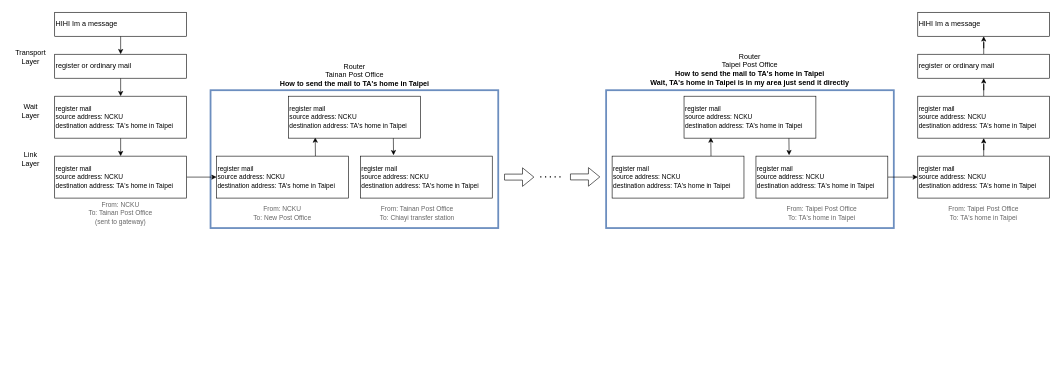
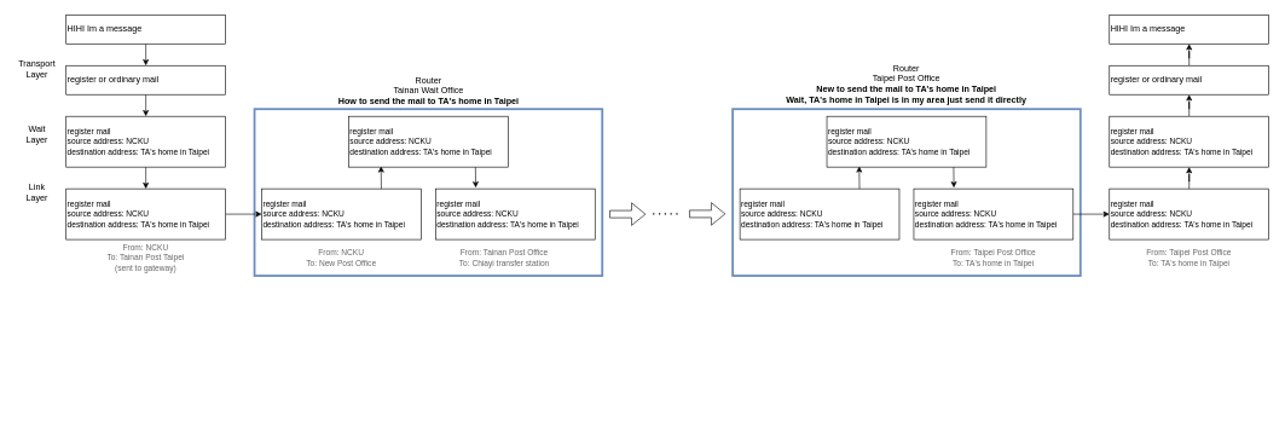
- <mxCell id="31" value="&lt;span style=&quot;color: rgb(0 , 0 , 0) ; font-size: 12px&quot;&gt;Router&lt;/span&gt;&lt;br style=&quot;color: rgb(0 , 0 , 0) ; font-size: 12px&quot;&gt;&lt;span style=&quot;color: rgb(0 , 0 , 0) ; font-size: 12px&quot;&gt;Taipei Post Office&lt;/span&gt;&lt;br style=&quot;color: rgb(0 , 0 , 0) ; font-size: 12px&quot;&gt;&lt;b style=&quot;color: rgb(0 , 0 , 0) ; font-size: 12px&quot;&gt;How to send the mail to TA's home in Taipei&lt;br&gt;&lt;/b&gt;&lt;font color=&quot;#000000&quot; style=&quot;font-size: 12px&quot;&gt;&lt;b&gt;Wait, TA's home in Taipei is in my area just send it directly&lt;/b&gt;&lt;br&gt;&lt;/font&gt;" style="text;html=1;strokeColor=none;fillColor=none;align=center;verticalAlign=middle;whiteSpace=wrap;rounded=1;fontSize=11;fontColor=#666666;" vertex="1" parent="1"><mxGeometry x="985" y="100" width="530" height="30" as="geometry" /></mxCell>
+ <mxCell id="31" value="&lt;span style=&quot;color: rgb(0 , 0 , 0) ; font-size: 12px&quot;&gt;Router&lt;/span&gt;&lt;br style=&quot;color: rgb(0 , 0 , 0) ; font-size: 12px&quot;&gt;&lt;span style=&quot;color: rgb(0 , 0 , 0) ; font-size: 12px&quot;&gt;Taipei Post Office&lt;/span&gt;&lt;br style=&quot;color: rgb(0 , 0 , 0) ; font-size: 12px&quot;&gt;&lt;b style=&quot;color: rgb(0 , 0 , 0) ; font-size: 12px&quot;&gt;New to send the mail to TA's home in Taipei&lt;br&gt;&lt;/b&gt;&lt;font color=&quot;#000000&quot; style=&quot;font-size: 12px&quot;&gt;&lt;b&gt;Wait, TA's home in Taipei is in my area just send it directly&lt;/b&gt;&lt;br&gt;&lt;/font&gt;" style="text;html=1;strokeColor=none;fillColor=none;align=center;verticalAlign=middle;whiteSpace=wrap;rounded=1;fontSize=11;fontColor=#666666;" vertex="1" parent="1"><mxGeometry x="985" y="100" width="530" height="30" as="geometry" /></mxCell>
- <mxCell id="23" value="&lt;font color=&quot;#000000&quot; style=&quot;font-size: 12px&quot;&gt;Router&lt;br&gt;Tainan Post Office&lt;br&gt;&lt;b&gt;How to send the mail to TA's home in Taipei&lt;/b&gt;&lt;/font&gt;" style="text;html=1;strokeColor=none;fillColor=none;align=center;verticalAlign=middle;whiteSpace=wrap;rounded=1;fontSize=11;fontColor=#666666;" vertex="1" parent="1"><mxGeometry x="462.5" y="110" width="255" height="30" as="geometry" /></mxCell>
+ <mxCell id="23" value="&lt;font color=&quot;#000000&quot; style=&quot;font-size: 12px&quot;&gt;Router&lt;br&gt;Tainan Wait Office&lt;br&gt;&lt;b&gt;How to send the mail to TA's home in Taipei&lt;/b&gt;&lt;/font&gt;" style="text;html=1;strokeColor=none;fillColor=none;align=center;verticalAlign=middle;whiteSpace=wrap;rounded=1;fontSize=11;fontColor=#666666;" vertex="1" parent="1"><mxGeometry x="462.5" y="110" width="255" height="30" as="geometry" /></mxCell>
- <mxCell id="17" value="&lt;font style=&quot;font-size: 11px&quot; color=&quot;#666666&quot;&gt;From: NCKU&lt;br&gt;To: Tainan Post Office&lt;br style=&quot;font-size: 11px&quot;&gt;(sent to gateway)&lt;br&gt;&lt;/font&gt;" style="text;html=1;strokeColor=none;fillColor=none;align=center;verticalAlign=middle;whiteSpace=wrap;rounded=0;" vertex="1" parent="1"><mxGeometry x="130" y="340" width="140" height="30" as="geometry" /></mxCell>
+ <mxCell id="17" value="&lt;font style=&quot;font-size: 11px&quot; color=&quot;#666666&quot;&gt;From: NCKU&lt;br&gt;To: Tainan Post Taipei&lt;br style=&quot;font-size: 11px&quot;&gt;(sent to gateway)&lt;br&gt;&lt;/font&gt;" style="text;html=1;strokeColor=none;fillColor=none;align=center;verticalAlign=middle;whiteSpace=wrap;rounded=0;" vertex="1" parent="1"><mxGeometry x="130" y="340" width="140" height="30" as="geometry" /></mxCell>
